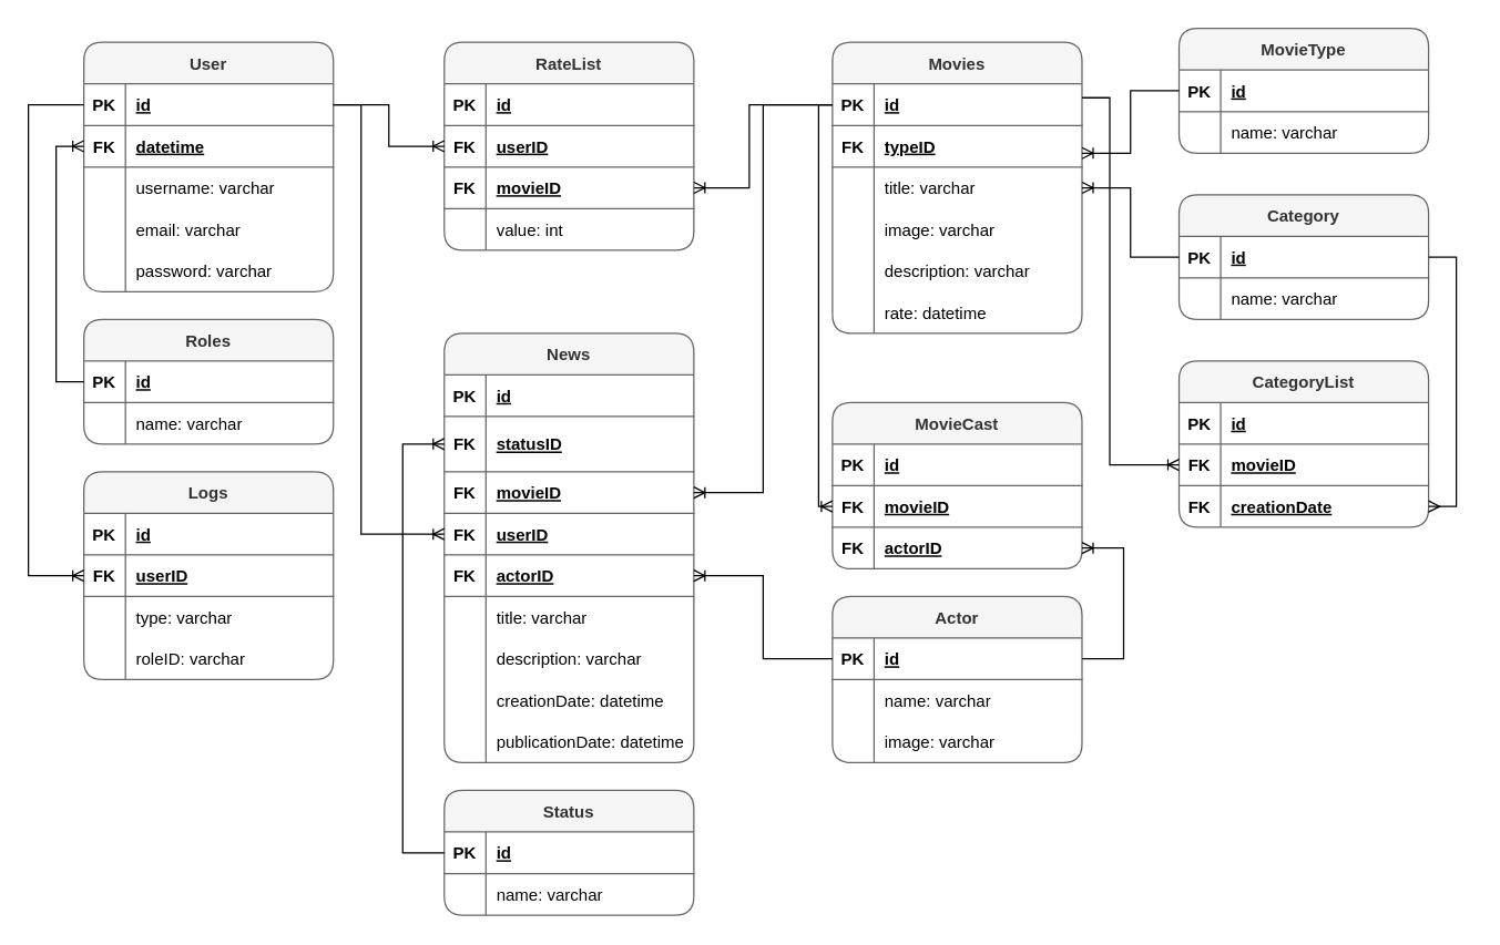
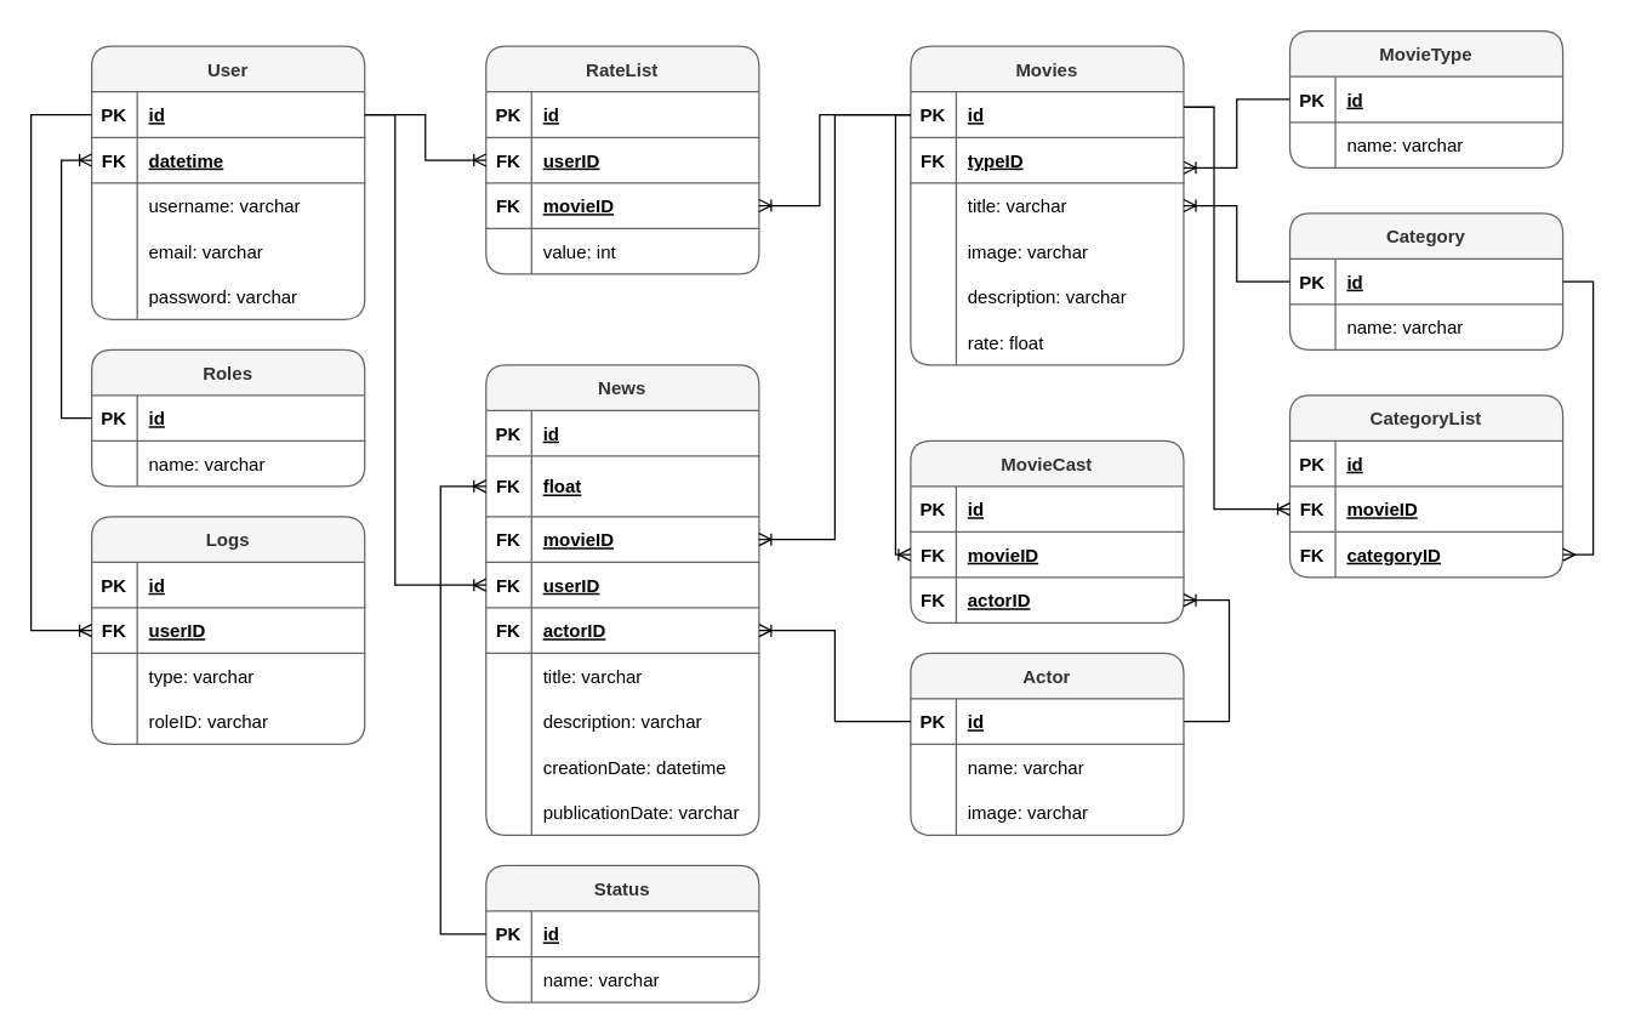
- <mxCell id="43" value="rate: datetime" style="shape=partialRectangle;connectable=0;fillColor=none;top=0;left=0;bottom=0;right=0;align=left;spacingLeft=6;overflow=hidden;" parent="41" vertex="1"><mxGeometry x="30" width="150" height="30" as="geometry"><mxRectangle width="150" height="30" as="alternateBounds" /></mxGeometry></mxCell>
+ <mxCell id="43" value="rate: float" style="shape=partialRectangle;connectable=0;fillColor=none;top=0;left=0;bottom=0;right=0;align=left;spacingLeft=6;overflow=hidden;" parent="41" vertex="1"><mxGeometry x="30" width="150" height="30" as="geometry"><mxRectangle width="150" height="30" as="alternateBounds" /></mxGeometry></mxCell>
- <mxCell id="74" value="statusID" style="shape=partialRectangle;connectable=0;fillColor=none;top=0;left=0;bottom=0;right=0;align=left;spacingLeft=6;fontStyle=5;overflow=hidden;" parent="72" vertex="1"><mxGeometry x="30" width="150" height="40" as="geometry"><mxRectangle width="150" height="40" as="alternateBounds" /></mxGeometry></mxCell>
+ <mxCell id="74" value="float" style="shape=partialRectangle;connectable=0;fillColor=none;top=0;left=0;bottom=0;right=0;align=left;spacingLeft=6;fontStyle=5;overflow=hidden;" parent="72" vertex="1"><mxGeometry x="30" width="150" height="40" as="geometry"><mxRectangle width="150" height="40" as="alternateBounds" /></mxGeometry></mxCell>
- <mxCell id="160" value="creationDate" style="shape=partialRectangle;connectable=0;fillColor=none;top=0;left=0;bottom=0;right=0;align=left;spacingLeft=6;fontStyle=5;overflow=hidden;" vertex="1" parent="158"><mxGeometry x="30" width="150" height="30" as="geometry"><mxRectangle width="150" height="30" as="alternateBounds" /></mxGeometry></mxCell>
+ <mxCell id="160" value="categoryID" style="shape=partialRectangle;connectable=0;fillColor=none;top=0;left=0;bottom=0;right=0;align=left;spacingLeft=6;fontStyle=5;overflow=hidden;" vertex="1" parent="158"><mxGeometry x="30" width="150" height="30" as="geometry"><mxRectangle width="150" height="30" as="alternateBounds" /></mxGeometry></mxCell>
- <mxCell id="95" value="publicationDate: datetime" style="shape=partialRectangle;connectable=0;fillColor=none;top=0;left=0;bottom=0;right=0;align=left;spacingLeft=6;overflow=hidden;" parent="93" vertex="1"><mxGeometry x="30" width="150" height="30" as="geometry"><mxRectangle width="150" height="30" as="alternateBounds" /></mxGeometry></mxCell>
+ <mxCell id="95" value="publicationDate: varchar" style="shape=partialRectangle;connectable=0;fillColor=none;top=0;left=0;bottom=0;right=0;align=left;spacingLeft=6;overflow=hidden;" parent="93" vertex="1"><mxGeometry x="30" width="150" height="30" as="geometry"><mxRectangle width="150" height="30" as="alternateBounds" /></mxGeometry></mxCell>
